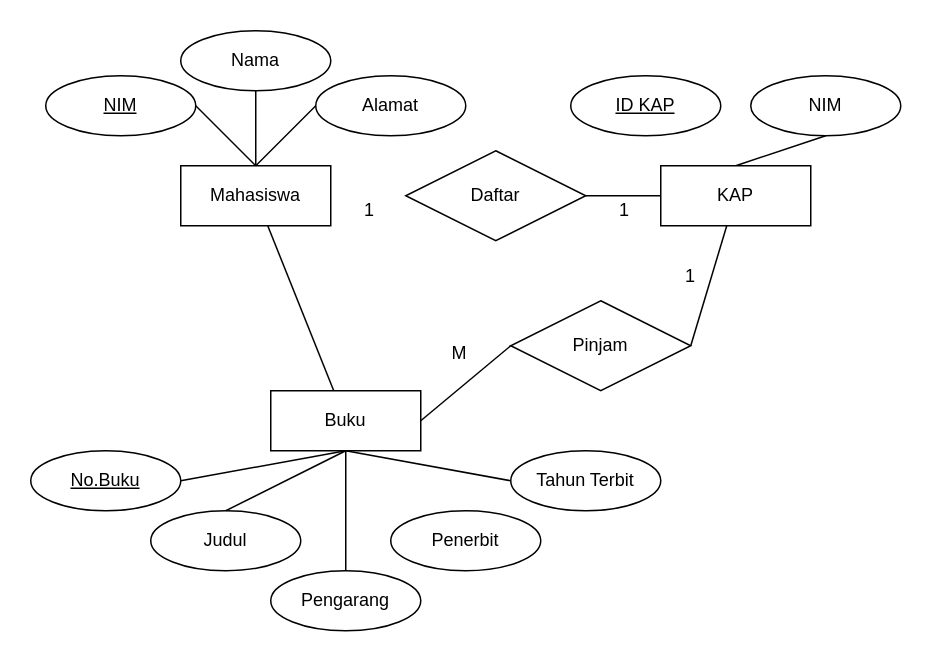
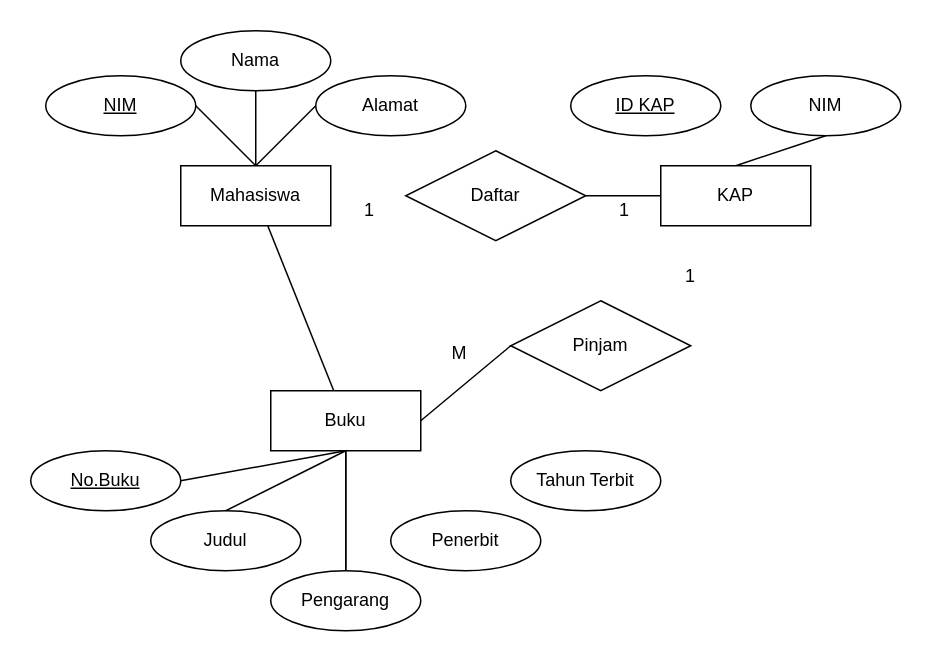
- <mxCell id="8" value="" style="edgeStyle=none;rounded=0;orthogonalLoop=1;jettySize=auto;html=1;endArrow=none;endFill=0;entryX=1;entryY=0.5;entryDx=0;entryDy=0;" parent="1" source="10" target="22" edge="1"><mxGeometry relative="1" as="geometry" /></mxCell>
- <mxCell id="25" value="" style="edgeStyle=none;rounded=0;orthogonalLoop=1;jettySize=auto;html=1;endArrow=none;endFill=0;exitX=0.5;exitY=1;exitDx=0;exitDy=0;entryX=0;entryY=0.5;entryDx=0;entryDy=0;" parent="1" source="14" target="19" edge="1"><mxGeometry relative="1" as="geometry"><mxPoint x="240" y="310" as="sourcePoint" /><mxPoint x="320" y="350" as="targetPoint" /></mxGeometry></mxCell>
+ <mxCell id="25" value="" style="edgeStyle=none;rounded=0;orthogonalLoop=1;jettySize=auto;html=1;endArrow=none;endFill=0;exitX=0.5;exitY=1;exitDx=0;exitDy=0;" parent="1" source="14" target="17" edge="1"><mxGeometry relative="1" as="geometry"><mxPoint x="240" y="310" as="sourcePoint" /><mxPoint x="320" y="350" as="targetPoint" /></mxGeometry></mxCell>
